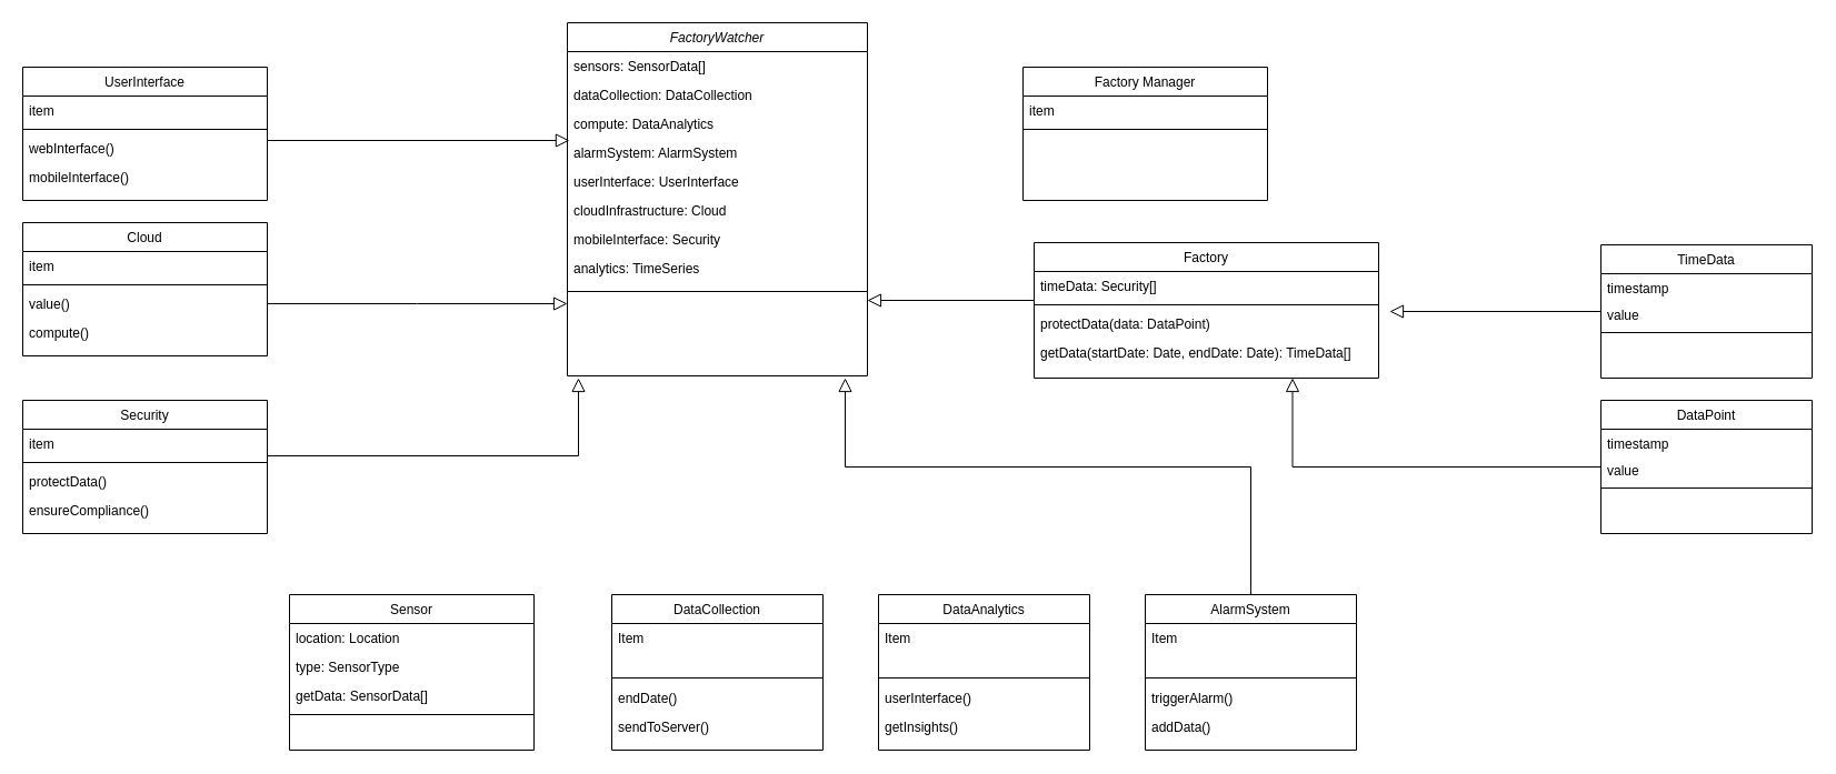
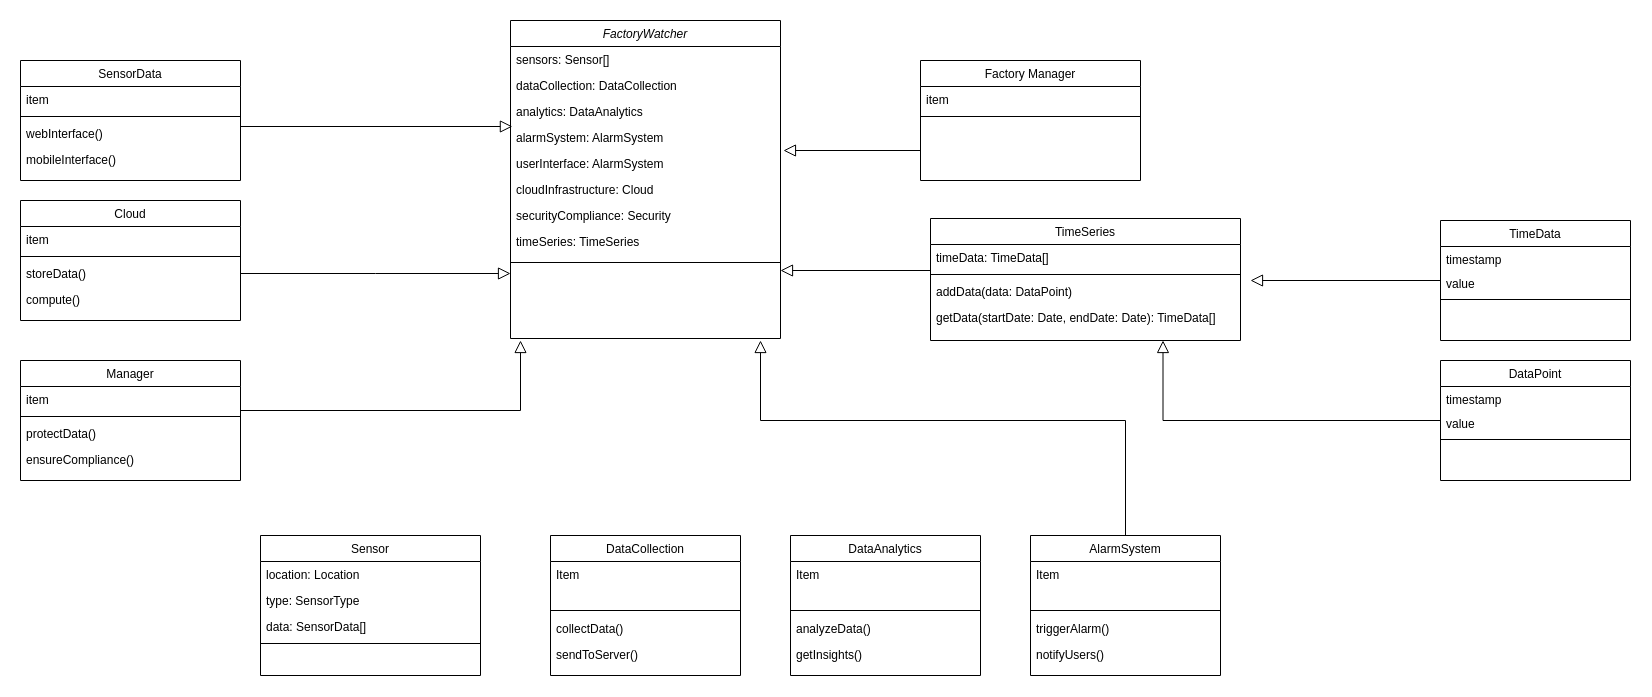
- <mxCell id="3" value="sensors: SensorData[]" style="text;align=left;verticalAlign=top;spacingLeft=4;spacingRight=4;overflow=hidden;rotatable=0;points=[[0,0.5],[1,0.5]];portConstraint=eastwest;" parent="2" vertex="1"><mxGeometry y="26" width="270" height="26" as="geometry" /></mxCell>
+ <mxCell id="3" value="sensors: Sensor[]" style="text;align=left;verticalAlign=top;spacingLeft=4;spacingRight=4;overflow=hidden;rotatable=0;points=[[0,0.5],[1,0.5]];portConstraint=eastwest;" parent="2" vertex="1"><mxGeometry y="26" width="270" height="26" as="geometry" /></mxCell>
- <mxCell id="33" value="UserInterface    " style="swimlane;fontStyle=0;align=center;verticalAlign=top;childLayout=stackLayout;horizontal=1;startSize=26;horizontalStack=0;resizeParent=1;resizeLast=0;collapsible=1;marginBottom=0;rounded=0;shadow=0;strokeWidth=1;" vertex="1" parent="1"><mxGeometry x="20" y="60" width="220" height="120" as="geometry"><mxRectangle x="130" y="380" width="160" height="26" as="alternateBounds" /></mxGeometry></mxCell>
+ <mxCell id="33" value="SensorData    " style="swimlane;fontStyle=0;align=center;verticalAlign=top;childLayout=stackLayout;horizontal=1;startSize=26;horizontalStack=0;resizeParent=1;resizeLast=0;collapsible=1;marginBottom=0;rounded=0;shadow=0;strokeWidth=1;" vertex="1" parent="1"><mxGeometry x="20" y="60" width="220" height="120" as="geometry"><mxRectangle x="130" y="380" width="160" height="26" as="alternateBounds" /></mxGeometry></mxCell>
- <mxCell id="5" value="compute: DataAnalytics" style="text;align=left;verticalAlign=top;spacingLeft=4;spacingRight=4;overflow=hidden;rotatable=0;points=[[0,0.5],[1,0.5]];portConstraint=eastwest;rounded=0;shadow=0;html=0;" parent="2" vertex="1"><mxGeometry y="78" width="270" height="26" as="geometry" /></mxCell>
+ <mxCell id="5" value="analytics: DataAnalytics" style="text;align=left;verticalAlign=top;spacingLeft=4;spacingRight=4;overflow=hidden;rotatable=0;points=[[0,0.5],[1,0.5]];portConstraint=eastwest;rounded=0;shadow=0;html=0;" parent="2" vertex="1"><mxGeometry y="78" width="270" height="26" as="geometry" /></mxCell>
+ <mxCell id="54" value="" style="endArrow=block;endSize=10;endFill=0;shadow=0;strokeWidth=1;rounded=0;edgeStyle=elbowEdgeStyle;elbow=vertical;entryX=1.011;entryY=0.962;entryDx=0;entryDy=0;exitX=0;exitY=0.75;exitDx=0;exitDy=0;entryPerimeter=0;" edge="1" parent="1" source="51" target="6"><mxGeometry width="160" relative="1" as="geometry"><mxPoint x="250" y="135" as="sourcePoint" /><mxPoint x="522" y="137" as="targetPoint" /></mxGeometry></mxCell>
- <mxCell id="7" value="userInterface: UserInterface" style="text;align=left;verticalAlign=top;spacingLeft=4;spacingRight=4;overflow=hidden;rotatable=0;points=[[0,0.5],[1,0.5]];portConstraint=eastwest;rounded=0;shadow=0;html=0;" vertex="1" parent="2"><mxGeometry y="130" width="270" height="26" as="geometry" /></mxCell>
+ <mxCell id="7" value="userInterface: AlarmSystem" style="text;align=left;verticalAlign=top;spacingLeft=4;spacingRight=4;overflow=hidden;rotatable=0;points=[[0,0.5],[1,0.5]];portConstraint=eastwest;rounded=0;shadow=0;html=0;" vertex="1" parent="2"><mxGeometry y="130" width="270" height="26" as="geometry" /></mxCell>
- <mxCell id="9" value="mobileInterface: Security" style="text;align=left;verticalAlign=top;spacingLeft=4;spacingRight=4;overflow=hidden;rotatable=0;points=[[0,0.5],[1,0.5]];portConstraint=eastwest;rounded=0;shadow=0;html=0;" vertex="1" parent="2"><mxGeometry y="182" width="270" height="26" as="geometry" /></mxCell>
+ <mxCell id="9" value="securityCompliance: Security" style="text;align=left;verticalAlign=top;spacingLeft=4;spacingRight=4;overflow=hidden;rotatable=0;points=[[0,0.5],[1,0.5]];portConstraint=eastwest;rounded=0;shadow=0;html=0;" vertex="1" parent="2"><mxGeometry y="182" width="270" height="26" as="geometry" /></mxCell>
- <mxCell id="55" value="Factory " style="swimlane;fontStyle=0;align=center;verticalAlign=top;childLayout=stackLayout;horizontal=1;startSize=26;horizontalStack=0;resizeParent=1;resizeLast=0;collapsible=1;marginBottom=0;rounded=0;shadow=0;strokeWidth=1;" vertex="1" parent="1"><mxGeometry x="930" y="218" width="310" height="122" as="geometry"><mxRectangle x="130" y="380" width="160" height="26" as="alternateBounds" /></mxGeometry></mxCell>
+ <mxCell id="55" value="TimeSeries " style="swimlane;fontStyle=0;align=center;verticalAlign=top;childLayout=stackLayout;horizontal=1;startSize=26;horizontalStack=0;resizeParent=1;resizeLast=0;collapsible=1;marginBottom=0;rounded=0;shadow=0;strokeWidth=1;" vertex="1" parent="1"><mxGeometry x="930" y="218" width="310" height="122" as="geometry"><mxRectangle x="130" y="380" width="160" height="26" as="alternateBounds" /></mxGeometry></mxCell>
- <mxCell id="10" value="analytics: TimeSeries" style="text;align=left;verticalAlign=top;spacingLeft=4;spacingRight=4;overflow=hidden;rotatable=0;points=[[0,0.5],[1,0.5]];portConstraint=eastwest;rounded=0;shadow=0;html=0;" vertex="1" parent="2"><mxGeometry y="208" width="270" height="26" as="geometry" /></mxCell>
+ <mxCell id="10" value="timeSeries: TimeSeries" style="text;align=left;verticalAlign=top;spacingLeft=4;spacingRight=4;overflow=hidden;rotatable=0;points=[[0,0.5],[1,0.5]];portConstraint=eastwest;rounded=0;shadow=0;html=0;" vertex="1" parent="2"><mxGeometry y="208" width="270" height="26" as="geometry" /></mxCell>
- <mxCell id="56" value="timeData: Security[]" style="text;align=left;verticalAlign=top;spacingLeft=4;spacingRight=4;overflow=hidden;rotatable=0;points=[[0,0.5],[1,0.5]];portConstraint=eastwest;" vertex="1" parent="55"><mxGeometry y="26" width="310" height="26" as="geometry" /></mxCell>
+ <mxCell id="56" value="timeData: TimeData[]" style="text;align=left;verticalAlign=top;spacingLeft=4;spacingRight=4;overflow=hidden;rotatable=0;points=[[0,0.5],[1,0.5]];portConstraint=eastwest;" vertex="1" parent="55"><mxGeometry y="26" width="310" height="26" as="geometry" /></mxCell>
- <mxCell id="42" value="value()" style="text;align=left;verticalAlign=top;spacingLeft=4;spacingRight=4;overflow=hidden;rotatable=0;points=[[0,0.5],[1,0.5]];portConstraint=eastwest;" vertex="1" parent="39"><mxGeometry y="60" width="220" height="26" as="geometry" /></mxCell>
+ <mxCell id="42" value="storeData()" style="text;align=left;verticalAlign=top;spacingLeft=4;spacingRight=4;overflow=hidden;rotatable=0;points=[[0,0.5],[1,0.5]];portConstraint=eastwest;" vertex="1" parent="39"><mxGeometry y="60" width="220" height="26" as="geometry" /></mxCell>
- <mxCell id="58" value="protectData(data: DataPoint)" style="text;align=left;verticalAlign=top;spacingLeft=4;spacingRight=4;overflow=hidden;rotatable=0;points=[[0,0.5],[1,0.5]];portConstraint=eastwest;" vertex="1" parent="55"><mxGeometry y="60" width="310" height="26" as="geometry" /></mxCell>
+ <mxCell id="58" value="addData(data: DataPoint)" style="text;align=left;verticalAlign=top;spacingLeft=4;spacingRight=4;overflow=hidden;rotatable=0;points=[[0,0.5],[1,0.5]];portConstraint=eastwest;" vertex="1" parent="55"><mxGeometry y="60" width="310" height="26" as="geometry" /></mxCell>
- <mxCell id="45" value="Security         " style="swimlane;fontStyle=0;align=center;verticalAlign=top;childLayout=stackLayout;horizontal=1;startSize=26;horizontalStack=0;resizeParent=1;resizeLast=0;collapsible=1;marginBottom=0;rounded=0;shadow=0;strokeWidth=1;" vertex="1" parent="1"><mxGeometry x="20" y="360" width="220" height="120" as="geometry"><mxRectangle x="130" y="380" width="160" height="26" as="alternateBounds" /></mxGeometry></mxCell>
+ <mxCell id="45" value="Manager         " style="swimlane;fontStyle=0;align=center;verticalAlign=top;childLayout=stackLayout;horizontal=1;startSize=26;horizontalStack=0;resizeParent=1;resizeLast=0;collapsible=1;marginBottom=0;rounded=0;shadow=0;strokeWidth=1;" vertex="1" parent="1"><mxGeometry x="20" y="360" width="220" height="120" as="geometry"><mxRectangle x="130" y="380" width="160" height="26" as="alternateBounds" /></mxGeometry></mxCell>
- <mxCell id="15" value="getData: SensorData[]" style="text;align=left;verticalAlign=top;spacingLeft=4;spacingRight=4;overflow=hidden;rotatable=0;points=[[0,0.5],[1,0.5]];portConstraint=eastwest;rounded=0;shadow=0;html=0;" vertex="1" parent="12"><mxGeometry y="78" width="220" height="26" as="geometry" /></mxCell>
+ <mxCell id="15" value="data: SensorData[]" style="text;align=left;verticalAlign=top;spacingLeft=4;spacingRight=4;overflow=hidden;rotatable=0;points=[[0,0.5],[1,0.5]];portConstraint=eastwest;rounded=0;shadow=0;html=0;" vertex="1" parent="12"><mxGeometry y="78" width="220" height="26" as="geometry" /></mxCell>
- <mxCell id="20" value="endDate()" style="text;align=left;verticalAlign=top;spacingLeft=4;spacingRight=4;overflow=hidden;rotatable=0;points=[[0,0.5],[1,0.5]];portConstraint=eastwest;" vertex="1" parent="17"><mxGeometry y="80" width="190" height="26" as="geometry" /></mxCell>
+ <mxCell id="20" value="collectData()" style="text;align=left;verticalAlign=top;spacingLeft=4;spacingRight=4;overflow=hidden;rotatable=0;points=[[0,0.5],[1,0.5]];portConstraint=eastwest;" vertex="1" parent="17"><mxGeometry y="80" width="190" height="26" as="geometry" /></mxCell>
- <mxCell id="25" value="userInterface()" style="text;align=left;verticalAlign=top;spacingLeft=4;spacingRight=4;overflow=hidden;rotatable=0;points=[[0,0.5],[1,0.5]];portConstraint=eastwest;" vertex="1" parent="22"><mxGeometry y="80" width="190" height="26" as="geometry" /></mxCell>
+ <mxCell id="25" value="analyzeData()" style="text;align=left;verticalAlign=top;spacingLeft=4;spacingRight=4;overflow=hidden;rotatable=0;points=[[0,0.5],[1,0.5]];portConstraint=eastwest;" vertex="1" parent="22"><mxGeometry y="80" width="190" height="26" as="geometry" /></mxCell>
- <mxCell id="31" value="addData()" style="text;align=left;verticalAlign=top;spacingLeft=4;spacingRight=4;overflow=hidden;rotatable=0;points=[[0,0.5],[1,0.5]];portConstraint=eastwest;" vertex="1" parent="27"><mxGeometry y="106" width="190" height="26" as="geometry" /></mxCell>
+ <mxCell id="31" value="notifyUsers()" style="text;align=left;verticalAlign=top;spacingLeft=4;spacingRight=4;overflow=hidden;rotatable=0;points=[[0,0.5],[1,0.5]];portConstraint=eastwest;" vertex="1" parent="27"><mxGeometry y="106" width="190" height="26" as="geometry" /></mxCell>
